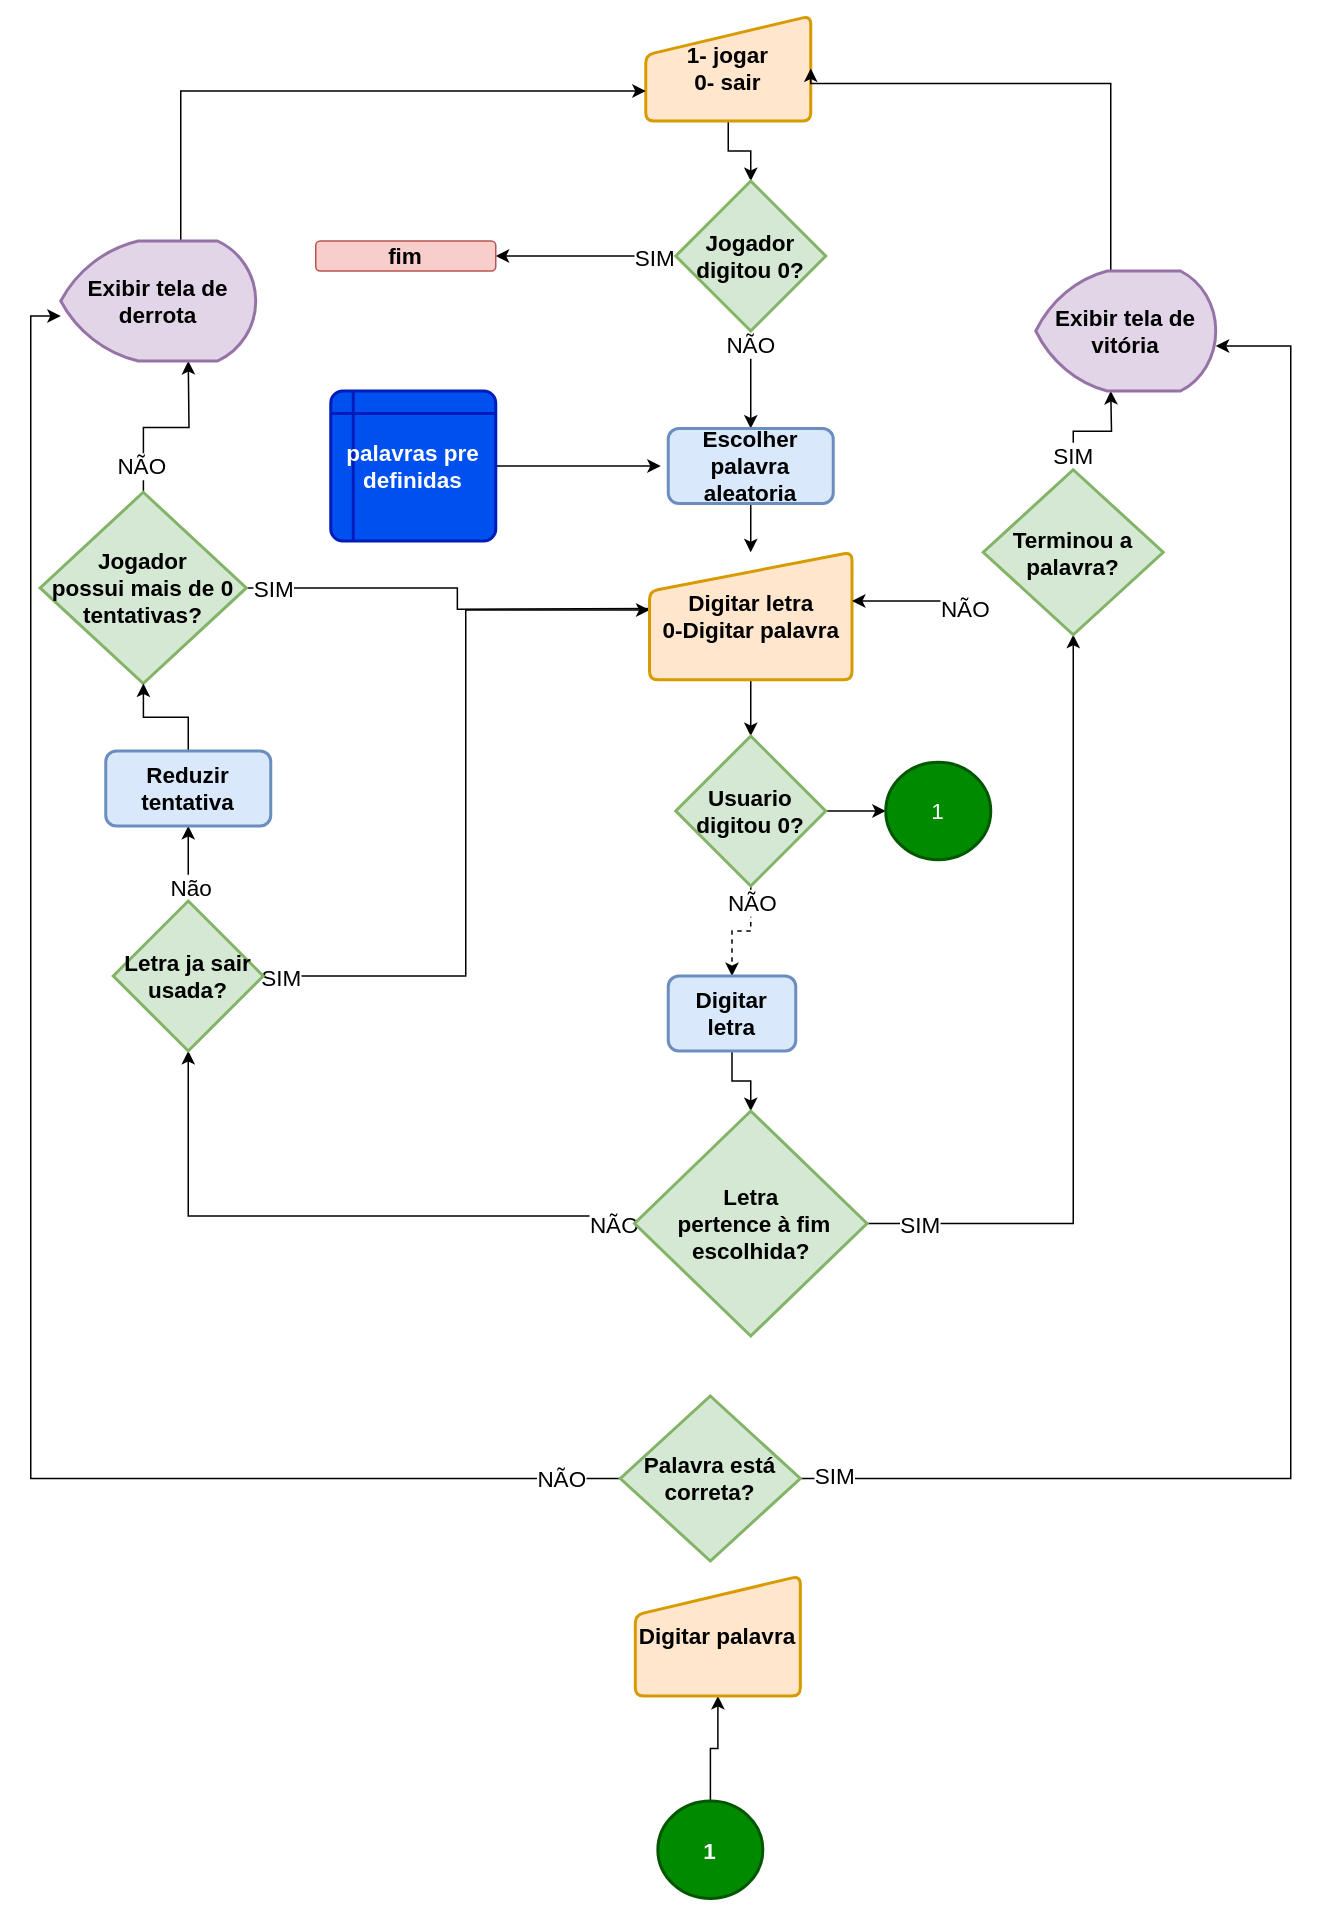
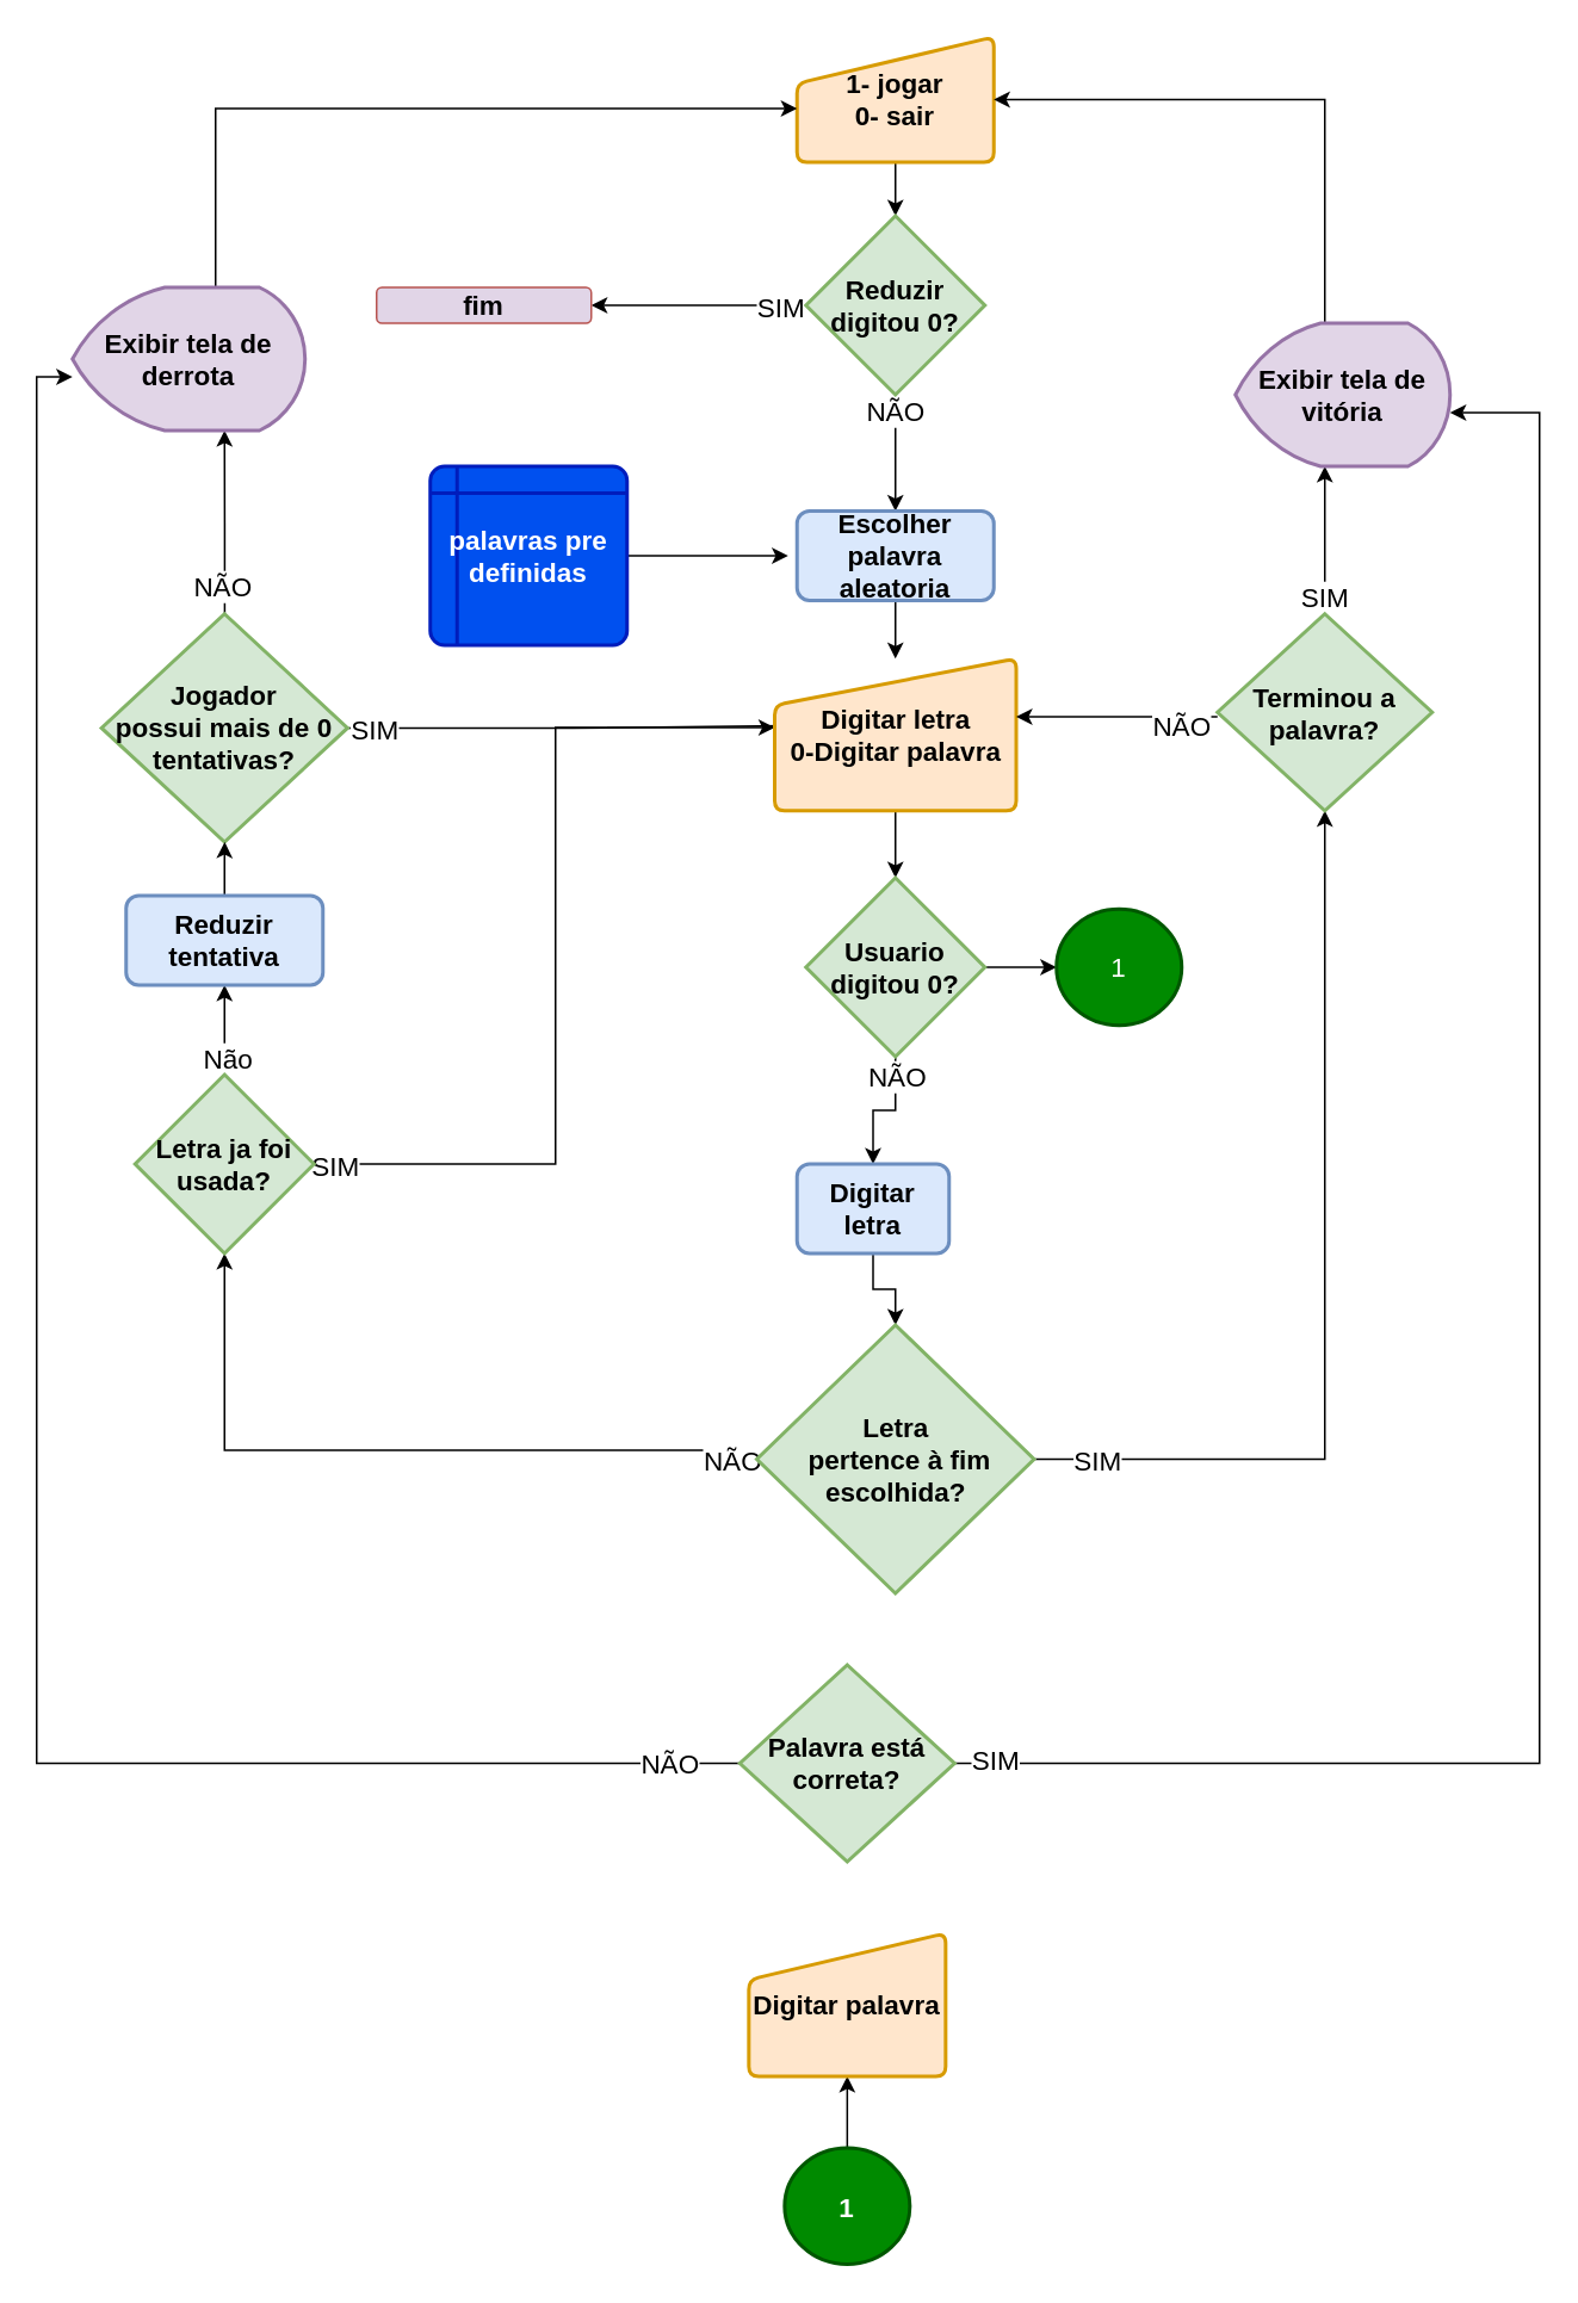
- <mxCell id="3" value="&lt;b style=&quot;font-size: 15px;&quot;&gt;1- jogar&lt;br style=&quot;font-size: 15px;&quot;&gt;0- sair&lt;/b&gt;" style="html=1;strokeWidth=2;shape=manualInput;whiteSpace=wrap;rounded=1;size=26;arcSize=11;fillColor=#ffe6cc;strokeColor=#d79b00;fontSize=15;" vertex="1" parent="1"><mxGeometry x="430" y="10" width="110" height="70" as="geometry" /></mxCell>
+ <mxCell id="3" value="&lt;b style=&quot;font-size: 15px;&quot;&gt;1- jogar&lt;br style=&quot;font-size: 15px;&quot;&gt;0- sair&lt;/b&gt;" style="html=1;strokeWidth=2;shape=manualInput;whiteSpace=wrap;rounded=1;size=26;arcSize=11;fillColor=#ffe6cc;strokeColor=#d79b00;fontSize=15;" vertex="1" parent="1"><mxGeometry x="445" y="20" width="110" height="70" as="geometry" /></mxCell>
- <mxCell id="56" value="&lt;b style=&quot;font-size: 15px;&quot;&gt;fim&lt;/b&gt;" style="rounded=1;whiteSpace=wrap;html=1;fillColor=#f8cecc;strokeColor=#b85450;fontSize=15;" vertex="1" parent="1"><mxGeometry x="210" y="160" width="120" height="20" as="geometry" /></mxCell>
+ <mxCell id="56" value="&lt;b style=&quot;font-size: 15px;&quot;&gt;fim&lt;/b&gt;" style="rounded=1;whiteSpace=wrap;html=1;fillColor=#e1d5e7;strokeColor=#b85450;fontSize=15;" vertex="1" parent="1"><mxGeometry x="210" y="160" width="120" height="20" as="geometry" /></mxCell>
- <mxCell id="8" value="&lt;b style=&quot;font-size: 15px;&quot;&gt;Jogador digitou 0?&lt;/b&gt;" style="strokeWidth=2;html=1;shape=mxgraph.flowchart.decision;whiteSpace=wrap;fillColor=#d5e8d4;strokeColor=#82b366;fontSize=15;" vertex="1" parent="1"><mxGeometry x="450" y="120" width="100" height="100" as="geometry" /></mxCell>
+ <mxCell id="8" value="&lt;b style=&quot;font-size: 15px;&quot;&gt;Reduzir digitou 0?&lt;/b&gt;" style="strokeWidth=2;html=1;shape=mxgraph.flowchart.decision;whiteSpace=wrap;fillColor=#d5e8d4;strokeColor=#82b366;fontSize=15;" vertex="1" parent="1"><mxGeometry x="450" y="120" width="100" height="100" as="geometry" /></mxCell>
- <mxCell id="10" value="&lt;b style=&quot;font-size: 15px;&quot;&gt;palavras pre definidas&lt;/b&gt;" style="shape=internalStorage;whiteSpace=wrap;html=1;dx=15;dy=15;rounded=1;arcSize=8;strokeWidth=2;fillColor=#0050ef;strokeColor=#001DBC;fontColor=#ffffff;fontSize=15;" vertex="1" parent="1"><mxGeometry x="220" y="260" width="110" height="100" as="geometry" /></mxCell>
+ <mxCell id="10" value="&lt;b style=&quot;font-size: 15px;&quot;&gt;palavras pre definidas&lt;/b&gt;" style="shape=internalStorage;whiteSpace=wrap;html=1;dx=15;dy=15;rounded=1;arcSize=8;strokeWidth=2;fillColor=#0050ef;strokeColor=#001DBC;fontColor=#ffffff;fontSize=15;" vertex="1" parent="1"><mxGeometry x="240" y="260" width="110" height="100" as="geometry" /></mxCell>
- <mxCell id="45" value="&lt;b style=&quot;font-size: 15px;&quot;&gt;Terminou a palavra?&lt;/b&gt;" style="strokeWidth=2;html=1;shape=mxgraph.flowchart.decision;whiteSpace=wrap;fillColor=#d5e8d4;strokeColor=#82b366;fontSize=15;" vertex="1" parent="1"><mxGeometry x="655" y="312.5" width="120" height="110" as="geometry" /></mxCell>
+ <mxCell id="45" value="&lt;b style=&quot;font-size: 15px;&quot;&gt;Terminou a palavra?&lt;/b&gt;" style="strokeWidth=2;html=1;shape=mxgraph.flowchart.decision;whiteSpace=wrap;fillColor=#d5e8d4;strokeColor=#82b366;fontSize=15;" vertex="1" parent="1"><mxGeometry x="680" y="342.5" width="120" height="110" as="geometry" /></mxCell>
- <mxCell id="31" value="&lt;b style=&quot;font-size: 15px;&quot;&gt;Jogador &lt;br style=&quot;font-size: 15px;&quot;&gt;possui mais de 0 tentativas?&lt;/b&gt;" style="strokeWidth=2;html=1;shape=mxgraph.flowchart.decision;whiteSpace=wrap;fillColor=#d5e8d4;strokeColor=#82b366;fontSize=15;" vertex="1" parent="1"><mxGeometry x="26.25" y="327.5" width="137.5" height="127.5" as="geometry" /></mxCell>
+ <mxCell id="31" value="&lt;b style=&quot;font-size: 15px;&quot;&gt;Jogador &lt;br style=&quot;font-size: 15px;&quot;&gt;possui mais de 0 tentativas?&lt;/b&gt;" style="strokeWidth=2;html=1;shape=mxgraph.flowchart.decision;whiteSpace=wrap;fillColor=#d5e8d4;strokeColor=#82b366;fontSize=15;" vertex="1" parent="1"><mxGeometry x="56.25" y="342.5" width="137.5" height="127.5" as="geometry" /></mxCell>
- <mxCell id="14" style="edgeStyle=orthogonalEdgeStyle;rounded=0;orthogonalLoop=1;jettySize=auto;html=1;entryX=0.5;entryY=0;entryDx=0;entryDy=0;fontSize=15;dashed=1;" edge="1" parent="1" source="16" target="18"><mxGeometry relative="1" as="geometry"><mxPoint x="500" y="630" as="targetPoint" /></mxGeometry></mxCell>
+ <mxCell id="14" style="edgeStyle=orthogonalEdgeStyle;rounded=0;orthogonalLoop=1;jettySize=auto;html=1;entryX=0.5;entryY=0;entryDx=0;entryDy=0;fontSize=15;" edge="1" parent="1" source="16" target="18"><mxGeometry relative="1" as="geometry"><mxPoint x="500" y="630" as="targetPoint" /></mxGeometry></mxCell>
- <mxCell id="34" value="&lt;b style=&quot;font-size: 15px;&quot;&gt;Letra ja sair usada?&lt;/b&gt;" style="strokeWidth=2;html=1;shape=mxgraph.flowchart.decision;whiteSpace=wrap;fillColor=#d5e8d4;strokeColor=#82b366;fontSize=15;" vertex="1" parent="1"><mxGeometry x="75" y="600" width="100" height="100" as="geometry" /></mxCell>
+ <mxCell id="34" value="&lt;b style=&quot;font-size: 15px;&quot;&gt;Letra ja foi usada?&lt;/b&gt;" style="strokeWidth=2;html=1;shape=mxgraph.flowchart.decision;whiteSpace=wrap;fillColor=#d5e8d4;strokeColor=#82b366;fontSize=15;" vertex="1" parent="1"><mxGeometry x="75" y="600" width="100" height="100" as="geometry" /></mxCell>
- <mxCell id="50" value="&lt;b style=&quot;font-size: 15px;&quot;&gt;Digitar palavra&lt;/b&gt;" style="html=1;strokeWidth=2;shape=manualInput;whiteSpace=wrap;rounded=1;size=26;arcSize=11;fillColor=#ffe6cc;strokeColor=#d79b00;fontSize=15;" vertex="1" parent="1"><mxGeometry x="423.06" y="1050" width="110" height="80" as="geometry" /></mxCell>
+ <mxCell id="50" value="&lt;b style=&quot;font-size: 15px;&quot;&gt;Digitar palavra&lt;/b&gt;" style="html=1;strokeWidth=2;shape=manualInput;whiteSpace=wrap;rounded=1;size=26;arcSize=11;fillColor=#ffe6cc;strokeColor=#d79b00;fontSize=15;" vertex="1" parent="1"><mxGeometry x="418.06" y="1080" width="110" height="80" as="geometry" /></mxCell>
